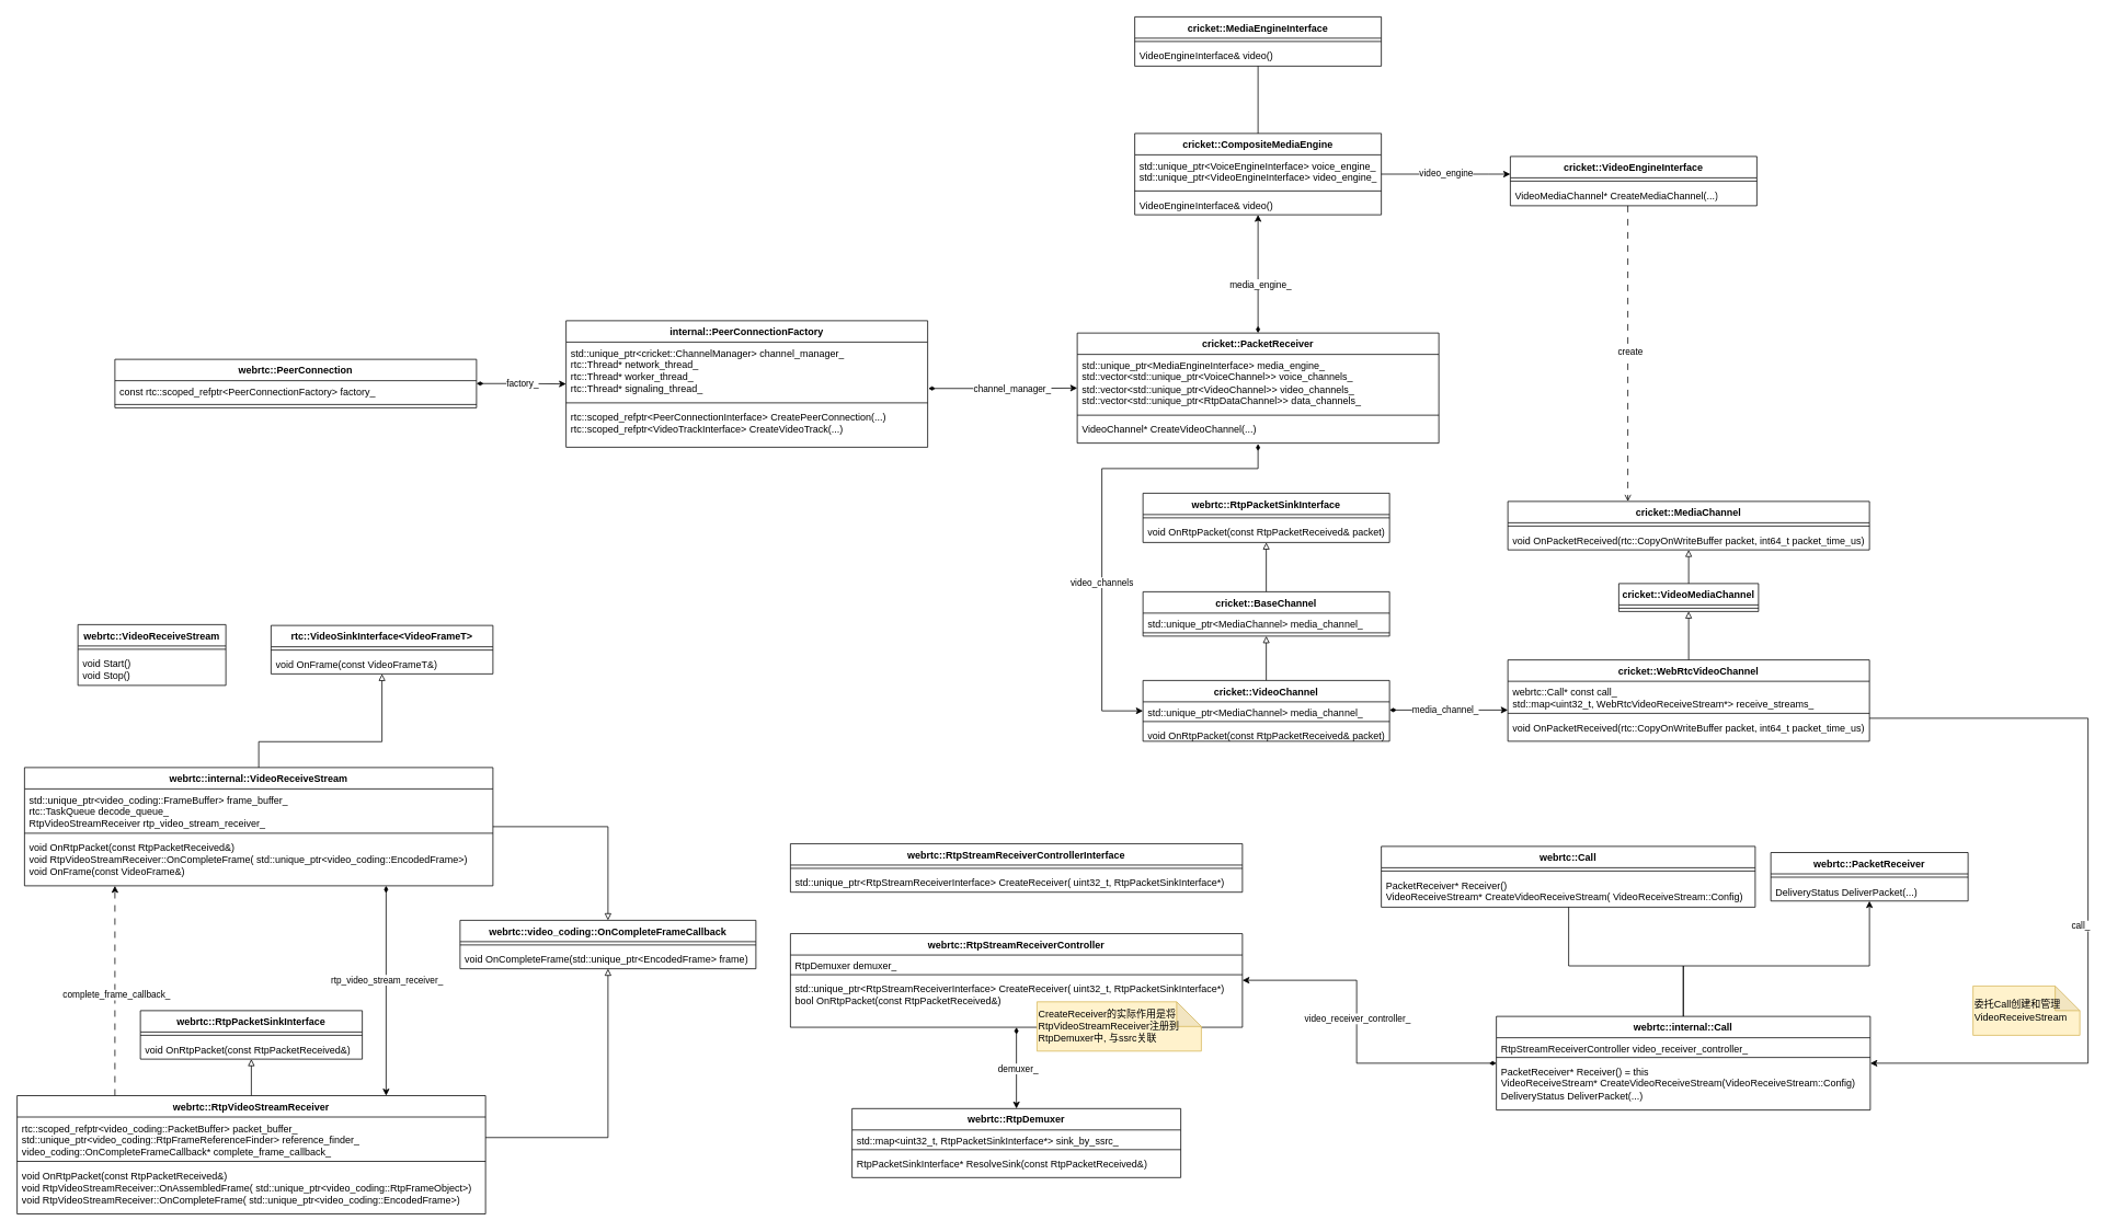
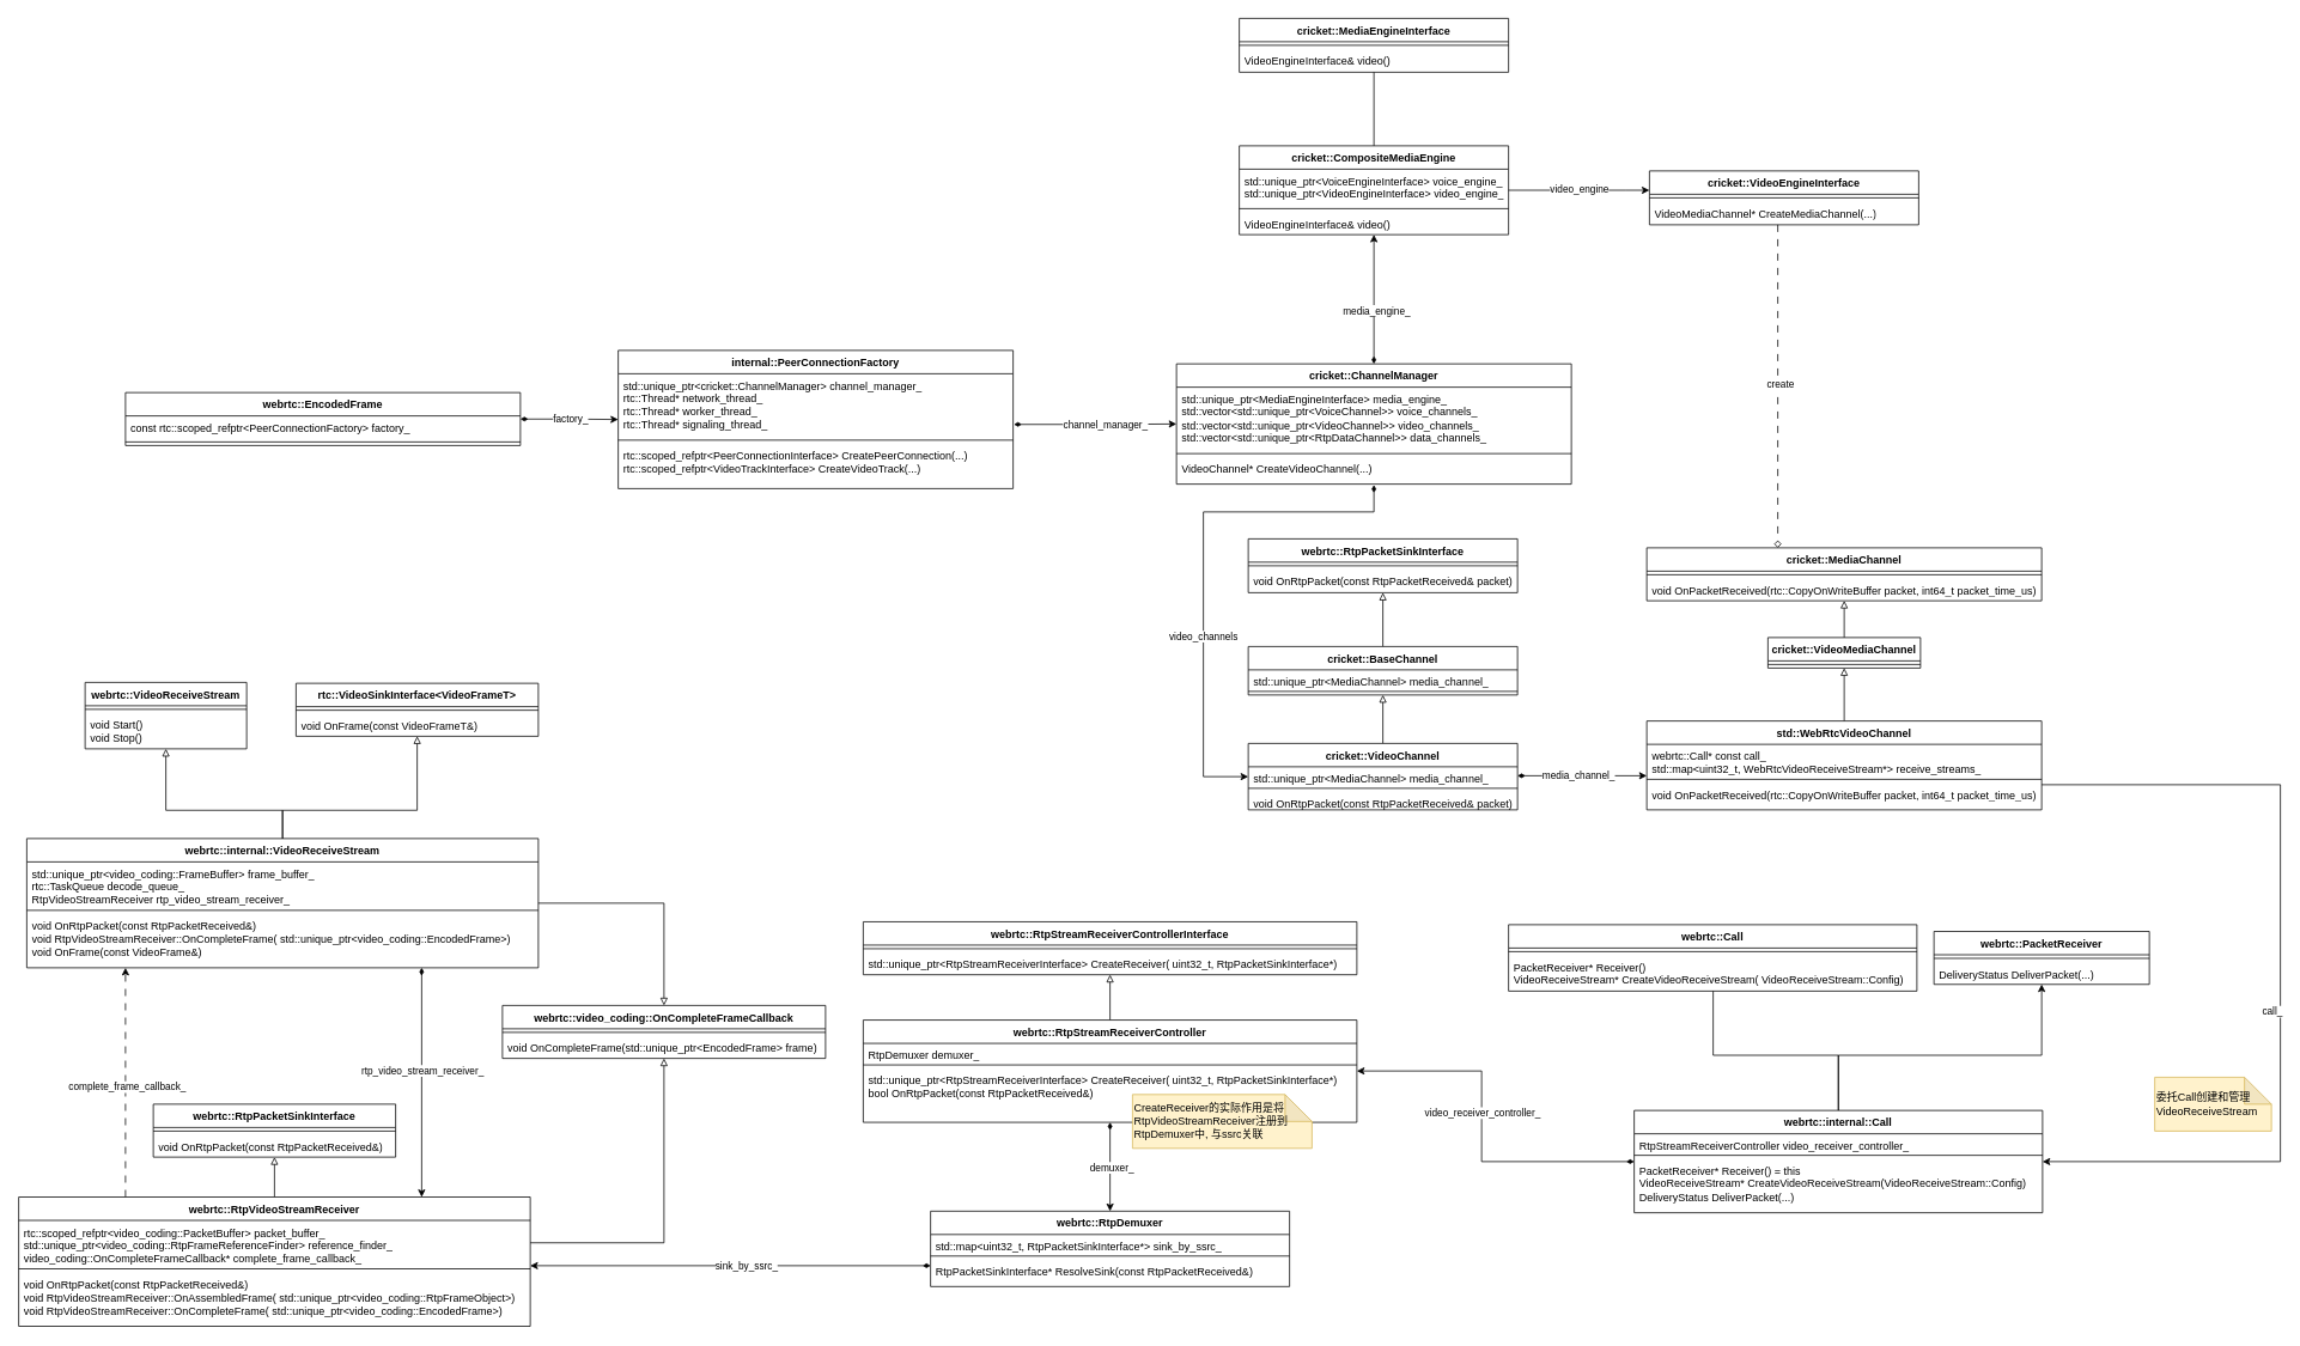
- <mxCell id="8" value="cricket::PacketReceiver" style="swimlane;fontStyle=1;align=center;verticalAlign=top;childLayout=stackLayout;horizontal=1;startSize=26;horizontalStack=0;resizeParent=1;resizeParentMax=0;resizeLast=0;collapsible=1;marginBottom=0;whiteSpace=wrap;html=1;" parent="1" vertex="1"><mxGeometry x="1310" y="405" width="440" height="134" as="geometry"><mxRectangle x="590" y="170" width="180" height="30" as="alternateBounds" /></mxGeometry></mxCell>
+ <mxCell id="8" value="cricket::ChannelManager" style="swimlane;fontStyle=1;align=center;verticalAlign=top;childLayout=stackLayout;horizontal=1;startSize=26;horizontalStack=0;resizeParent=1;resizeParentMax=0;resizeLast=0;collapsible=1;marginBottom=0;whiteSpace=wrap;html=1;" parent="1" vertex="1"><mxGeometry x="1310" y="405" width="440" height="134" as="geometry"><mxRectangle x="590" y="170" width="180" height="30" as="alternateBounds" /></mxGeometry></mxCell>
- <mxCell id="121" value="webrtc::PeerConnection" style="swimlane;fontStyle=1;align=center;verticalAlign=top;childLayout=stackLayout;horizontal=1;startSize=26;horizontalStack=0;resizeParent=1;resizeParentMax=0;resizeLast=0;collapsible=1;marginBottom=0;whiteSpace=wrap;html=1;" vertex="1" parent="1"><mxGeometry x="139" y="437" width="440" height="59" as="geometry" /></mxCell>
+ <mxCell id="121" value="webrtc::EncodedFrame" style="swimlane;fontStyle=1;align=center;verticalAlign=top;childLayout=stackLayout;horizontal=1;startSize=26;horizontalStack=0;resizeParent=1;resizeParentMax=0;resizeLast=0;collapsible=1;marginBottom=0;whiteSpace=wrap;html=1;" vertex="1" parent="1"><mxGeometry x="139" y="437" width="440" height="59" as="geometry" /></mxCell>
- <mxCell id="101" style="edgeStyle=orthogonalEdgeStyle;rounded=0;orthogonalLoop=1;jettySize=auto;html=1;dashed=1;dashPattern=8 8;endArrow=open;endFill=0;" parent="1" source="103" target="19" edge="1"><mxGeometry relative="1" as="geometry"><Array as="points"><mxPoint x="1980" y="590" /><mxPoint x="1980" y="590" /></Array></mxGeometry></mxCell>
+ <mxCell id="101" style="edgeStyle=orthogonalEdgeStyle;rounded=0;orthogonalLoop=1;jettySize=auto;html=1;dashed=1;dashPattern=8 8;endArrow=diamond;endFill=0;" parent="1" source="103" target="19" edge="1"><mxGeometry relative="1" as="geometry"><Array as="points"><mxPoint x="1980" y="590" /><mxPoint x="1980" y="590" /></Array></mxGeometry></mxCell>
- <mxCell id="31" value="cricket::WebRtcVideoChannel" style="swimlane;fontStyle=1;align=center;verticalAlign=top;childLayout=stackLayout;horizontal=1;startSize=26;horizontalStack=0;resizeParent=1;resizeParentMax=0;resizeLast=0;collapsible=1;marginBottom=0;whiteSpace=wrap;html=1;" parent="1" vertex="1"><mxGeometry x="1834" y="803" width="440" height="99" as="geometry"><mxRectangle x="590" y="170" width="180" height="30" as="alternateBounds" /></mxGeometry></mxCell>
+ <mxCell id="31" value="std::WebRtcVideoChannel" style="swimlane;fontStyle=1;align=center;verticalAlign=top;childLayout=stackLayout;horizontal=1;startSize=26;horizontalStack=0;resizeParent=1;resizeParentMax=0;resizeLast=0;collapsible=1;marginBottom=0;whiteSpace=wrap;html=1;" parent="1" vertex="1"><mxGeometry x="1834" y="803" width="440" height="99" as="geometry"><mxRectangle x="590" y="170" width="180" height="30" as="alternateBounds" /></mxGeometry></mxCell>
+ <mxCell id="67" style="edgeStyle=orthogonalEdgeStyle;rounded=0;orthogonalLoop=1;jettySize=auto;html=1;endArrow=block;endFill=0;" parent="1" source="72" target="108" edge="1"><mxGeometry relative="1" as="geometry"><Array as="points"><mxPoint x="314" y="902.5" /><mxPoint x="184" y="902.5" /></Array></mxGeometry></mxCell>
+ <mxCell id="49" style="edgeStyle=orthogonalEdgeStyle;rounded=0;orthogonalLoop=1;jettySize=auto;html=1;endArrow=block;endFill=0;" parent="1" source="52" target="46" edge="1"><mxGeometry relative="1" as="geometry" /></mxCell>
+ <mxCell id="111" style="edgeStyle=orthogonalEdgeStyle;rounded=0;orthogonalLoop=1;jettySize=auto;html=1;startArrow=diamondThin;startFill=1;" parent="1" source="113" target="63" edge="1"><mxGeometry relative="1" as="geometry"><Array as="points"><mxPoint x="850" y="1410" /><mxPoint x="850" y="1410" /></Array></mxGeometry></mxCell>
+ <mxCell id="112" value="sink_by_ssrc_" style="edgeLabel;html=1;align=center;verticalAlign=middle;resizable=0;points=[];" parent="111" vertex="1" connectable="0"><mxGeometry x="-0.166" relative="1" as="geometry"><mxPoint x="-20" as="offset" /></mxGeometry></mxCell>
